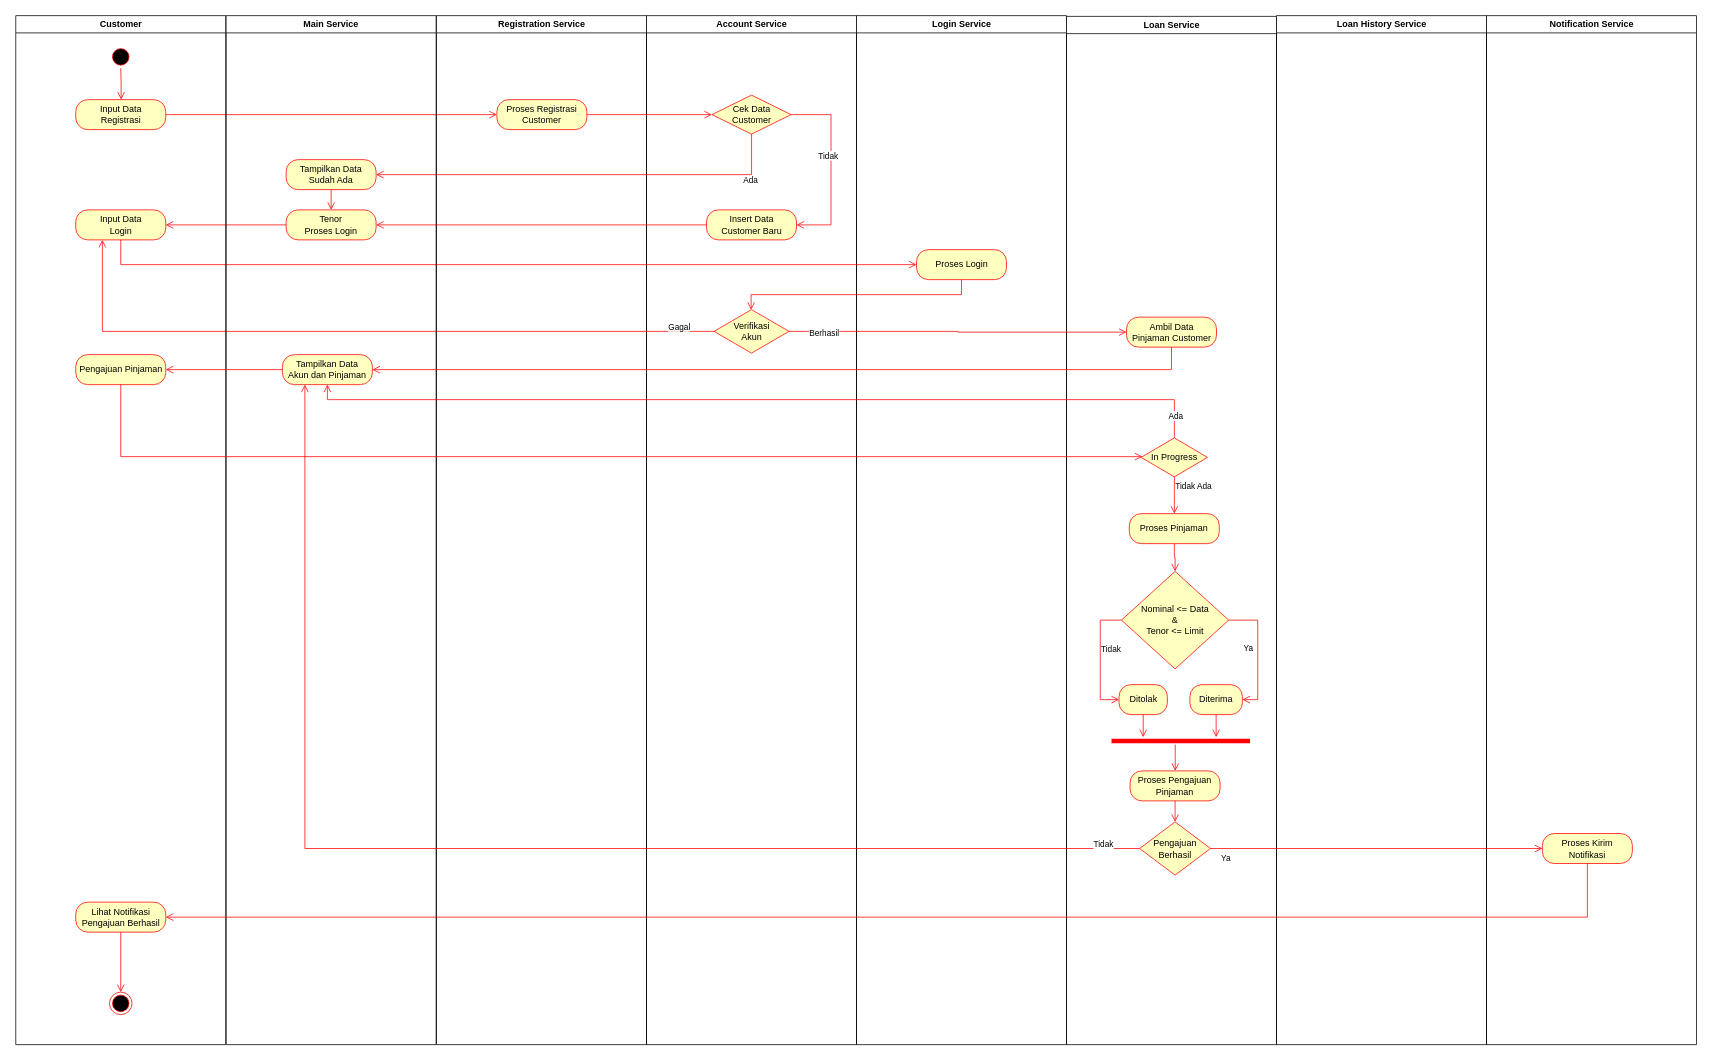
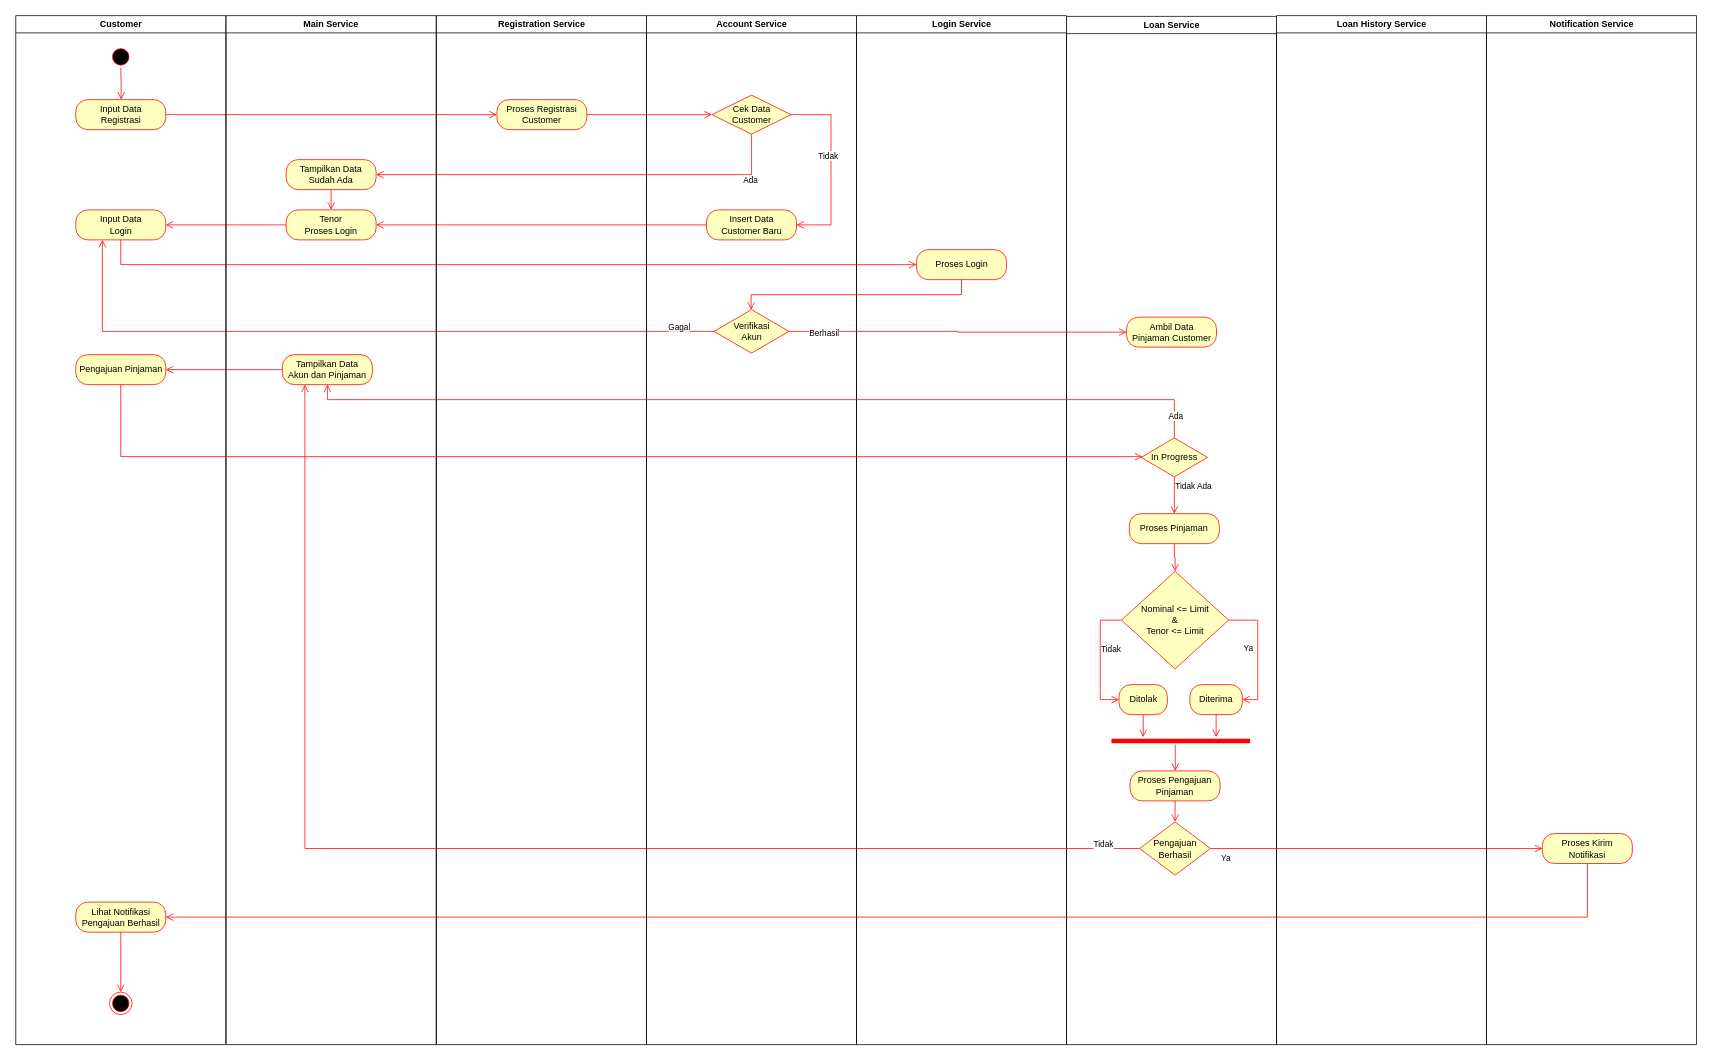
- <mxCell id="56" value="" style="edgeStyle=orthogonalEdgeStyle;html=1;verticalAlign=bottom;endArrow=open;endSize=8;strokeColor=#ff0000;rounded=0;" edge="1" parent="1" source="33" target="55"><mxGeometry relative="1" as="geometry"><mxPoint x="446" y="582" as="targetPoint" /><mxPoint x="1026" y="492" as="sourcePoint" /><Array as="points"><mxPoint x="1562" y="492" /></Array></mxGeometry></mxCell>
- <mxCell id="38" value="Nominal &amp;lt;= Data&lt;br&gt;&amp;amp;&lt;br&gt;Tenor &amp;lt;= Limit" style="rhombus;whiteSpace=wrap;html=1;fontColor=#000000;fillColor=#ffffc0;strokeColor=#ff0000;" vertex="1" parent="32"><mxGeometry x="73.25" y="740" width="143" height="130" as="geometry" /></mxCell>
+ <mxCell id="38" value="Nominal &amp;lt;= Limit&lt;br&gt;&amp;amp;&lt;br&gt;Tenor &amp;lt;= Limit" style="rhombus;whiteSpace=wrap;html=1;fontColor=#000000;fillColor=#ffffc0;strokeColor=#ff0000;" vertex="1" parent="32"><mxGeometry x="73.25" y="740" width="143" height="130" as="geometry" /></mxCell>
